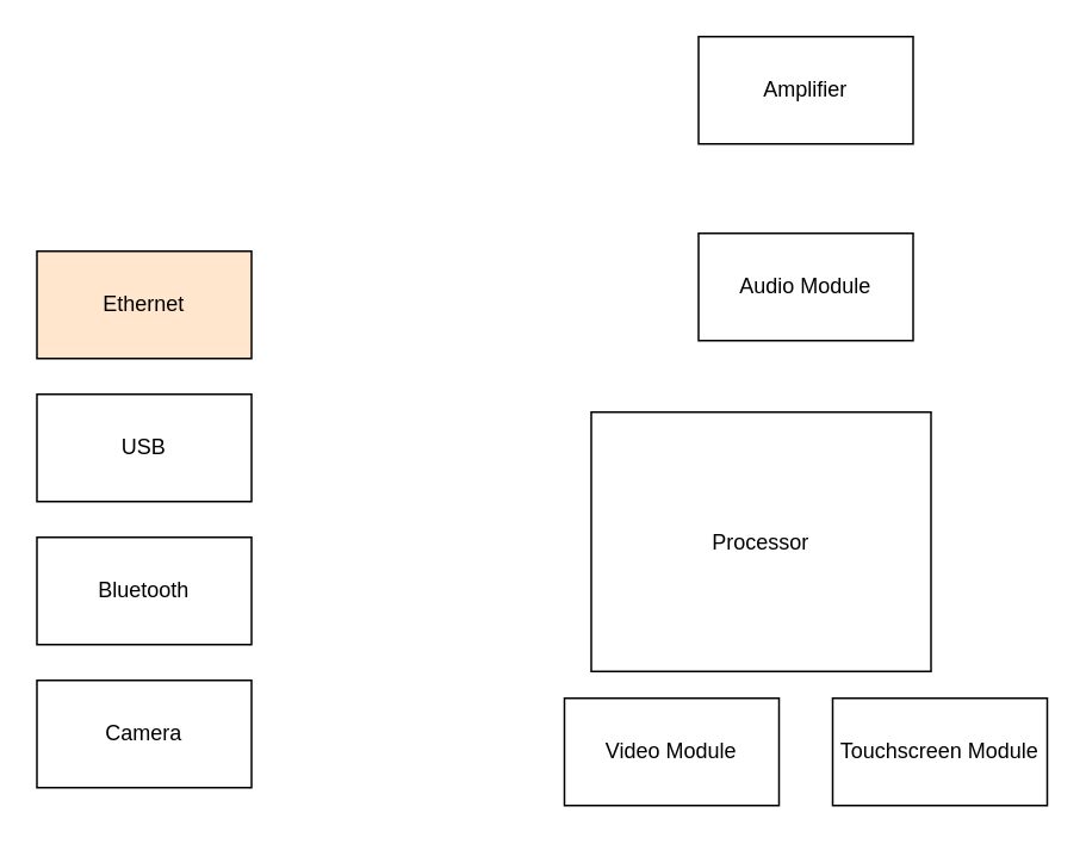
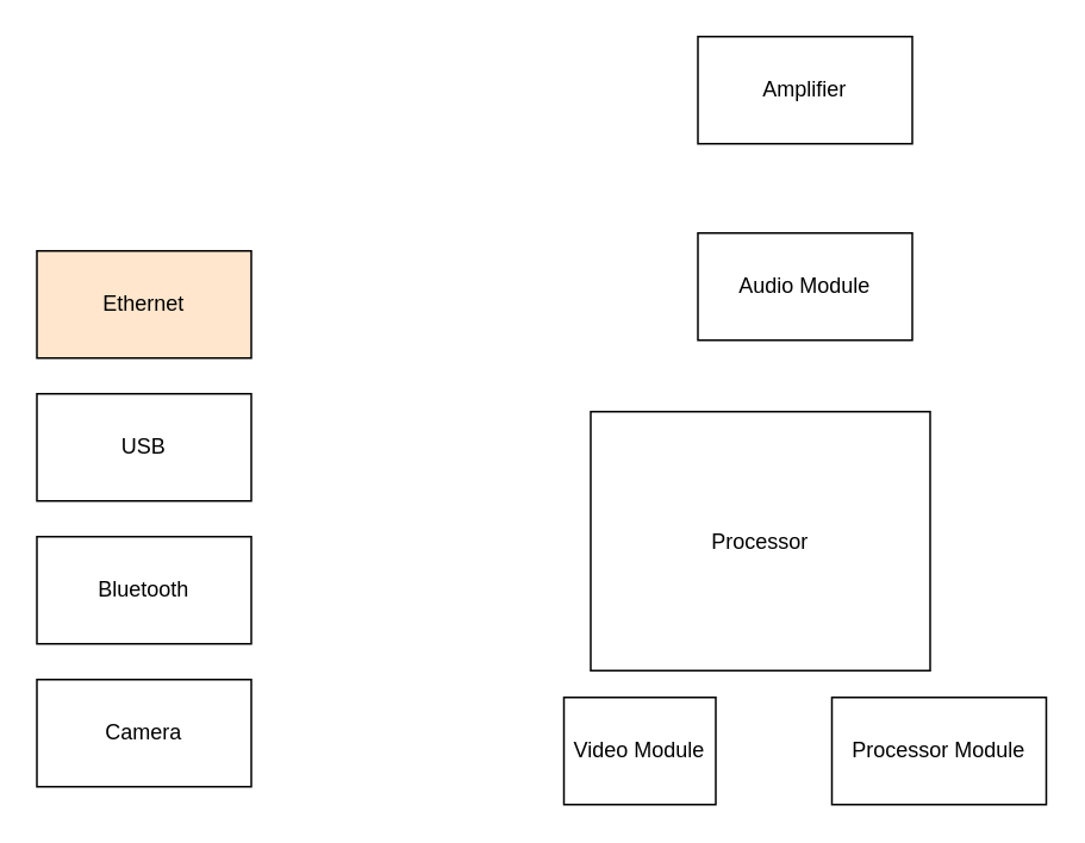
- <mxCell id="5" value="Video Module" style="rounded=0;whiteSpace=wrap;html=1;" vertex="1" parent="1"><mxGeometry x="315" y="390" width="120" height="60" as="geometry" /></mxCell>
+ <mxCell id="5" value="Video Module" style="rounded=0;whiteSpace=wrap;html=1;" vertex="1" parent="1"><mxGeometry x="315" y="390" width="85" height="60" as="geometry" /></mxCell>
- <mxCell id="6" value="Touchscreen Module" style="rounded=0;whiteSpace=wrap;html=1;" vertex="1" parent="1"><mxGeometry x="465" y="390" width="120" height="60" as="geometry" /></mxCell>
+ <mxCell id="6" value="Processor Module" style="rounded=0;whiteSpace=wrap;html=1;" vertex="1" parent="1"><mxGeometry x="465" y="390" width="120" height="60" as="geometry" /></mxCell>
